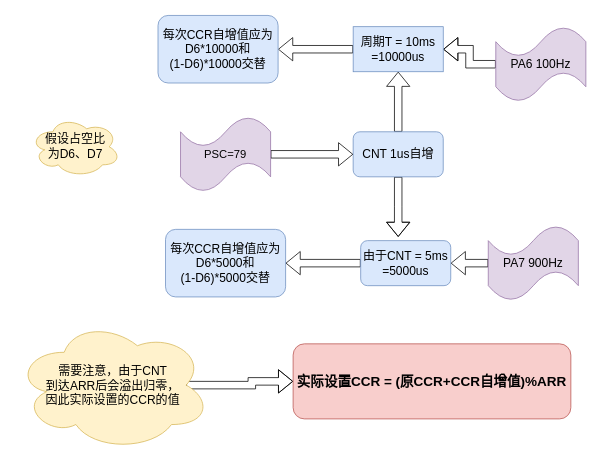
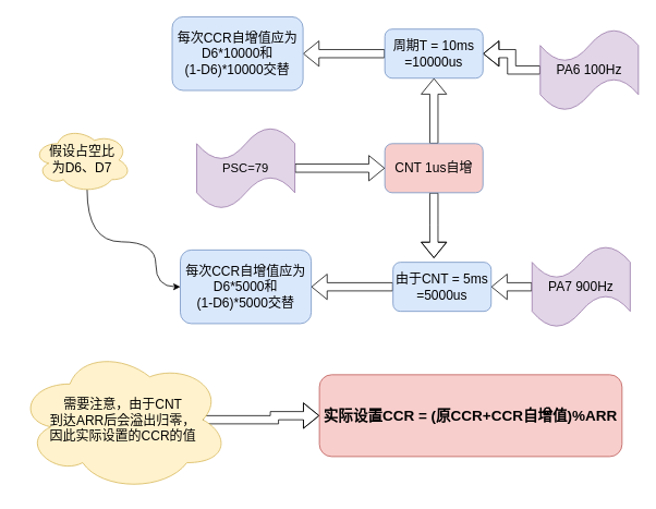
- <mxCell id="12" value="&lt;span style=&quot;font-size: 16px;&quot;&gt;周期T = 10ms&lt;br&gt;=10000us&lt;br&gt;&lt;/span&gt;" style="whiteSpace=wrap;html=1;fillColor=#dae8fc;strokeColor=#6c8ebf;rounded=0;" vertex="1" parent="1"><mxGeometry x="470" y="35" width="120" height="60" as="geometry" /></mxCell>
+ <mxCell id="12" value="&lt;span style=&quot;font-size: 16px;&quot;&gt;周期T = 10ms&lt;br&gt;=10000us&lt;br&gt;&lt;/span&gt;" style="rounded=1;whiteSpace=wrap;html=1;fillColor=#dae8fc;strokeColor=#6c8ebf;" vertex="1" parent="1"><mxGeometry x="470" y="35" width="120" height="60" as="geometry" /></mxCell>
- <mxCell id="4" value="&lt;font style=&quot;font-size: 16px;&quot;&gt;CNT 1us自增&lt;/font&gt;" style="rounded=1;whiteSpace=wrap;html=1;fillColor=#dae8fc;strokeColor=#6c8ebf;" parent="1" vertex="1"><mxGeometry x="470" y="175" width="120" height="60" as="geometry" /></mxCell>
+ <mxCell id="4" value="&lt;font style=&quot;font-size: 16px;&quot;&gt;CNT 1us自增&lt;/font&gt;" style="rounded=1;whiteSpace=wrap;html=1;fillColor=#f8cecc;strokeColor=#6c8ebf;" parent="1" vertex="1"><mxGeometry x="470" y="175" width="120" height="60" as="geometry" /></mxCell>
+ <mxCell id="16" style="edgeStyle=orthogonalEdgeStyle;curved=1;rounded=0;orthogonalLoop=1;jettySize=auto;html=1;exitX=0.55;exitY=0.95;exitDx=0;exitDy=0;exitPerimeter=0;entryX=0;entryY=0.5;entryDx=0;entryDy=0;fontSize=16;" edge="1" parent="1" source="17" target="18"><mxGeometry relative="1" as="geometry"><Array as="points"><mxPoint x="106" y="295" /><mxPoint x="190" y="295" /><mxPoint x="190" y="350" /></Array></mxGeometry></mxCell>
